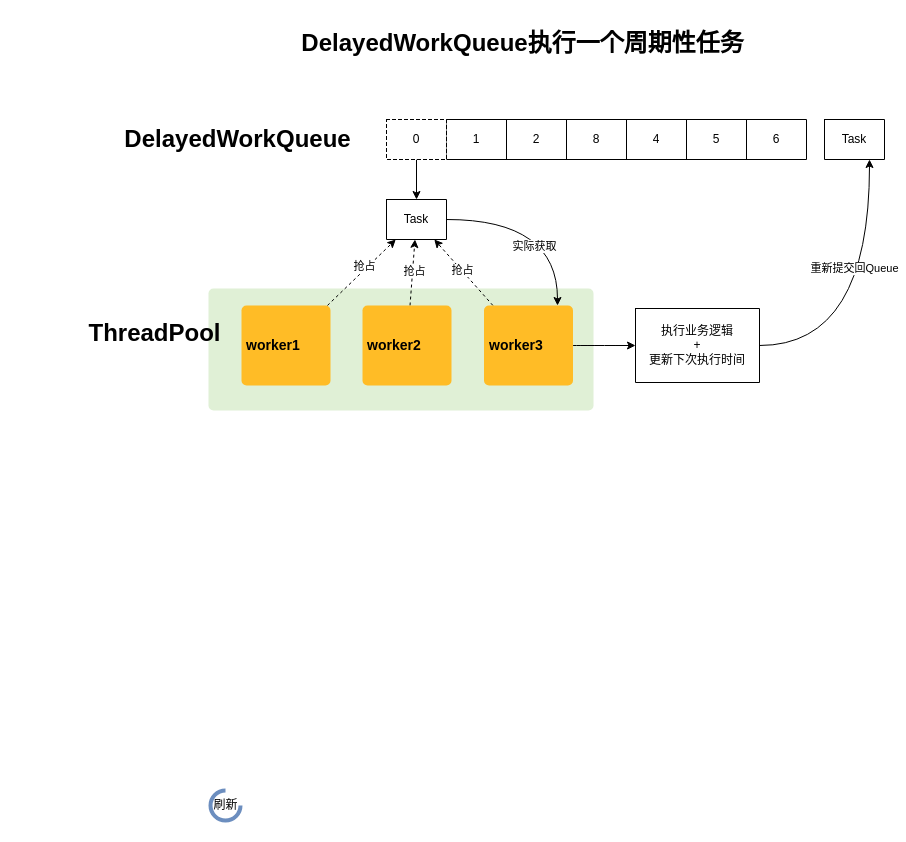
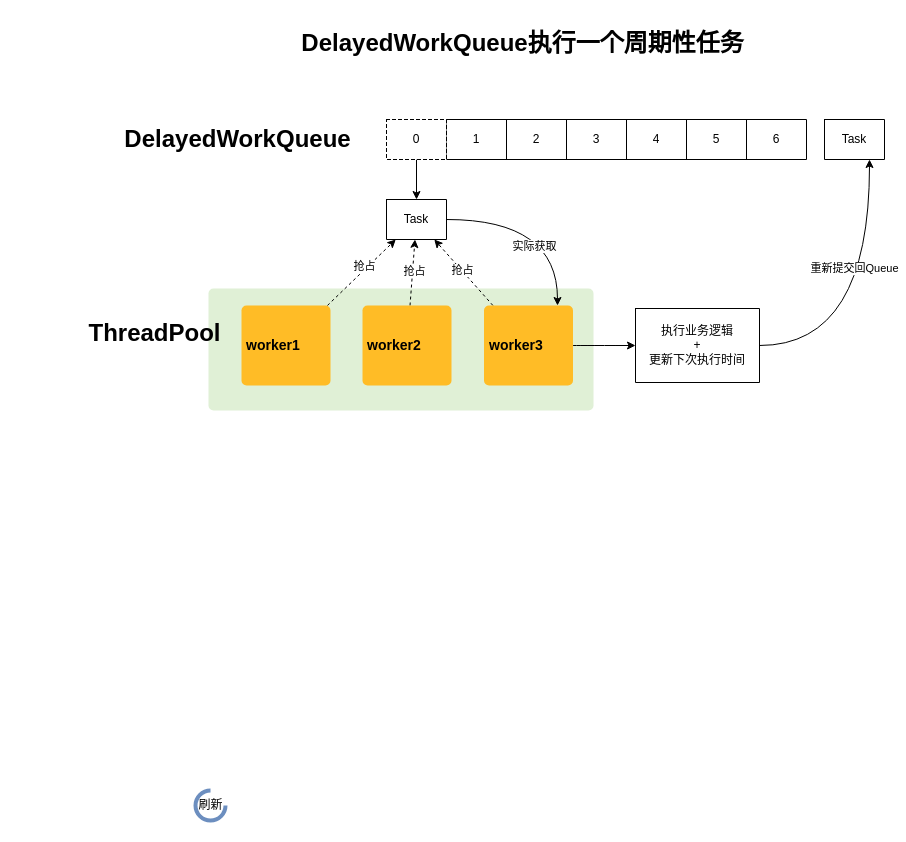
- <mxCell id="10" value="8" style="shape=partialRectangle;html=1;whiteSpace=wrap;connectable=0;overflow=hidden;fillColor=none;top=0;left=0;bottom=0;right=0;" parent="7" vertex="1"><mxGeometry x="120" width="60" height="40" as="geometry" /></mxCell>
+ <mxCell id="10" value="3" style="shape=partialRectangle;html=1;whiteSpace=wrap;connectable=0;overflow=hidden;fillColor=none;top=0;left=0;bottom=0;right=0;" parent="7" vertex="1"><mxGeometry x="120" width="60" height="40" as="geometry" /></mxCell>
- <mxCell id="16" value="刷新" style="html=1;shadow=0;dashed=0;shape=mxgraph.basic.arc;startAngle=0.25;endAngle=1;strokeWidth=4;strokeColor=#6c8ebf;fillColor=#dae8fc;" parent="1" vertex="1"><mxGeometry x="210" y="790" width="30" height="30" as="geometry" /></mxCell>
+ <mxCell id="16" value="刷新" style="html=1;shadow=0;dashed=0;shape=mxgraph.basic.arc;startAngle=0.25;endAngle=1;strokeWidth=4;strokeColor=#6c8ebf;fillColor=#dae8fc;" parent="1" vertex="1"><mxGeometry x="195" y="790" width="30" height="30" as="geometry" /></mxCell>
